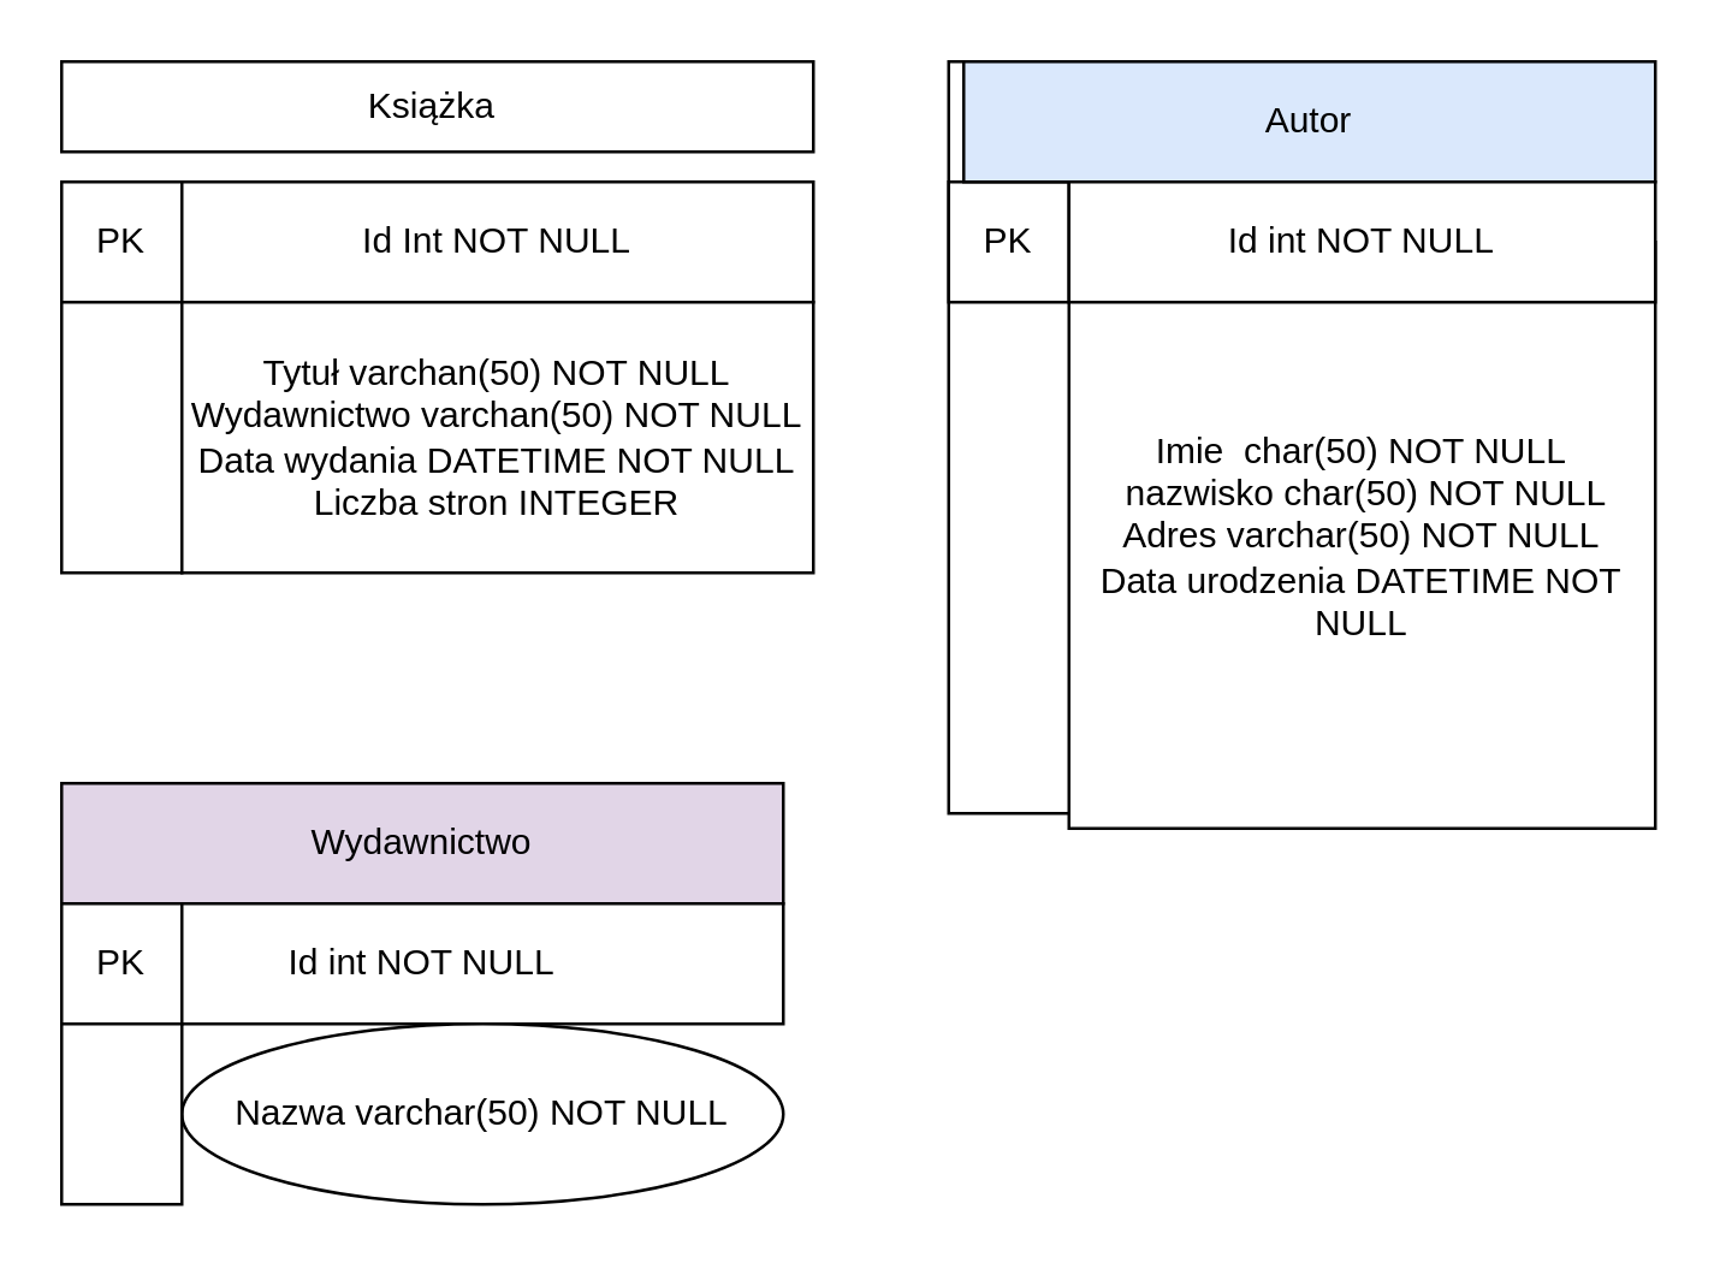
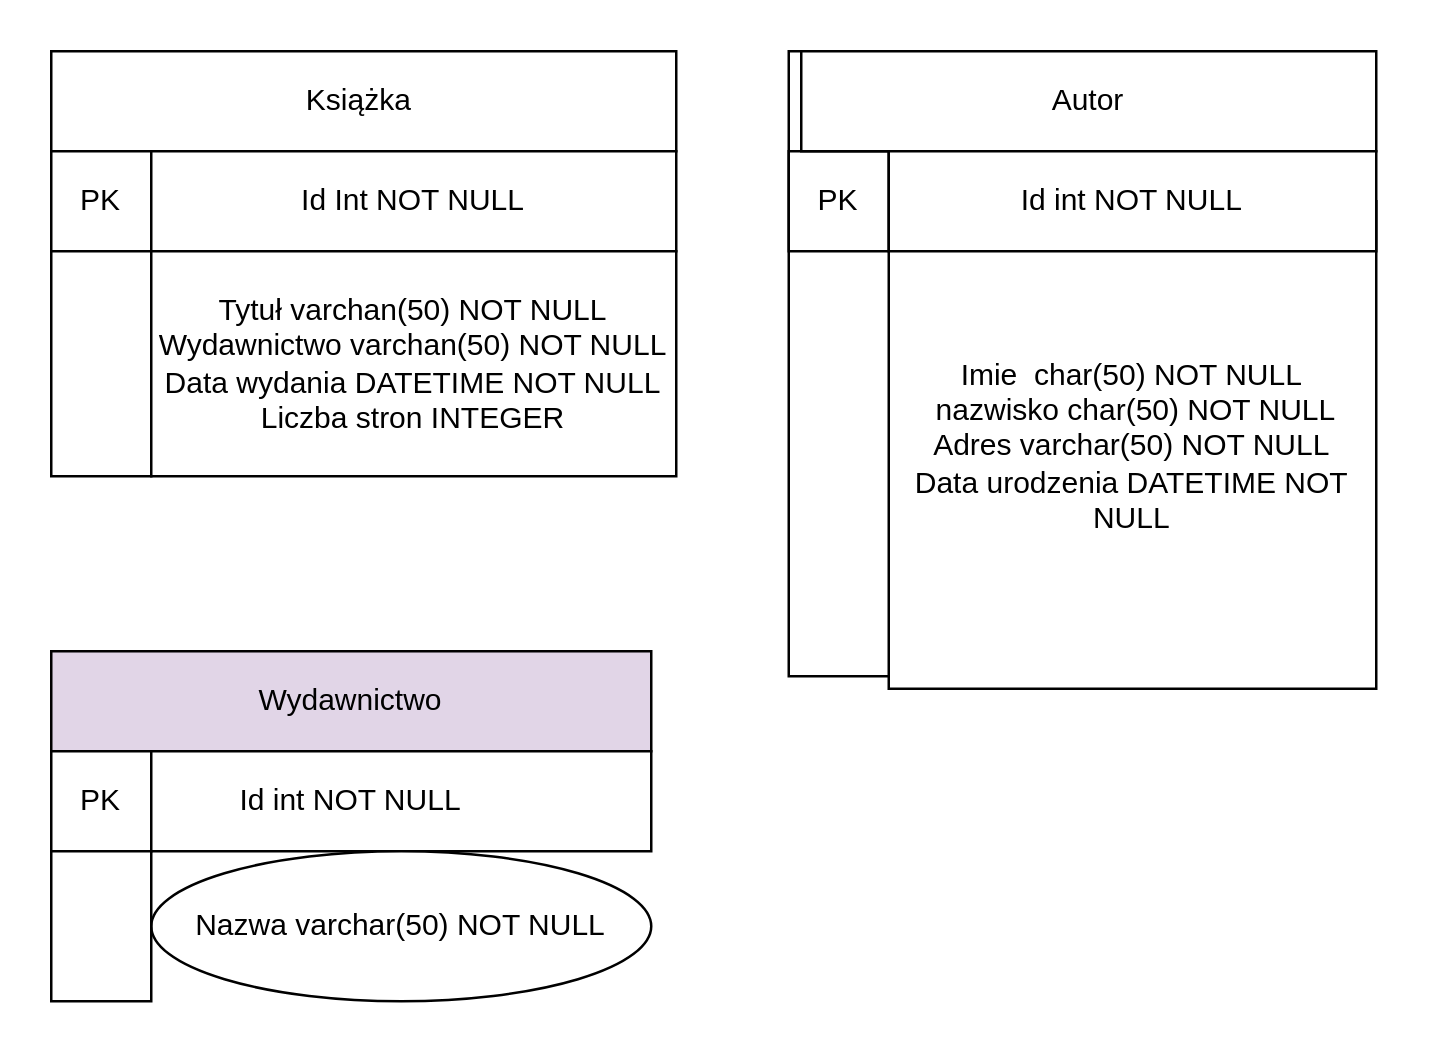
- <mxCell id="2" value="Książka&amp;nbsp;" style="rounded=0;whiteSpace=wrap;html=1;" vertex="1" parent="1"><mxGeometry x="20" y="20" width="250" height="30" as="geometry" /></mxCell>
+ <mxCell id="2" value="Książka&amp;nbsp;" style="rounded=0;whiteSpace=wrap;html=1;" vertex="1" parent="1"><mxGeometry x="20" y="20" width="250" height="40" as="geometry" /></mxCell>
- <mxCell id="10" value="Autor" style="rounded=0;whiteSpace=wrap;html=1;fillColor=#dae8fc;" vertex="1" parent="1"><mxGeometry x="320" y="20" width="230" height="40" as="geometry" /></mxCell>
+ <mxCell id="10" value="Autor" style="rounded=0;whiteSpace=wrap;html=1;" vertex="1" parent="1"><mxGeometry x="320" y="20" width="230" height="40" as="geometry" /></mxCell>
